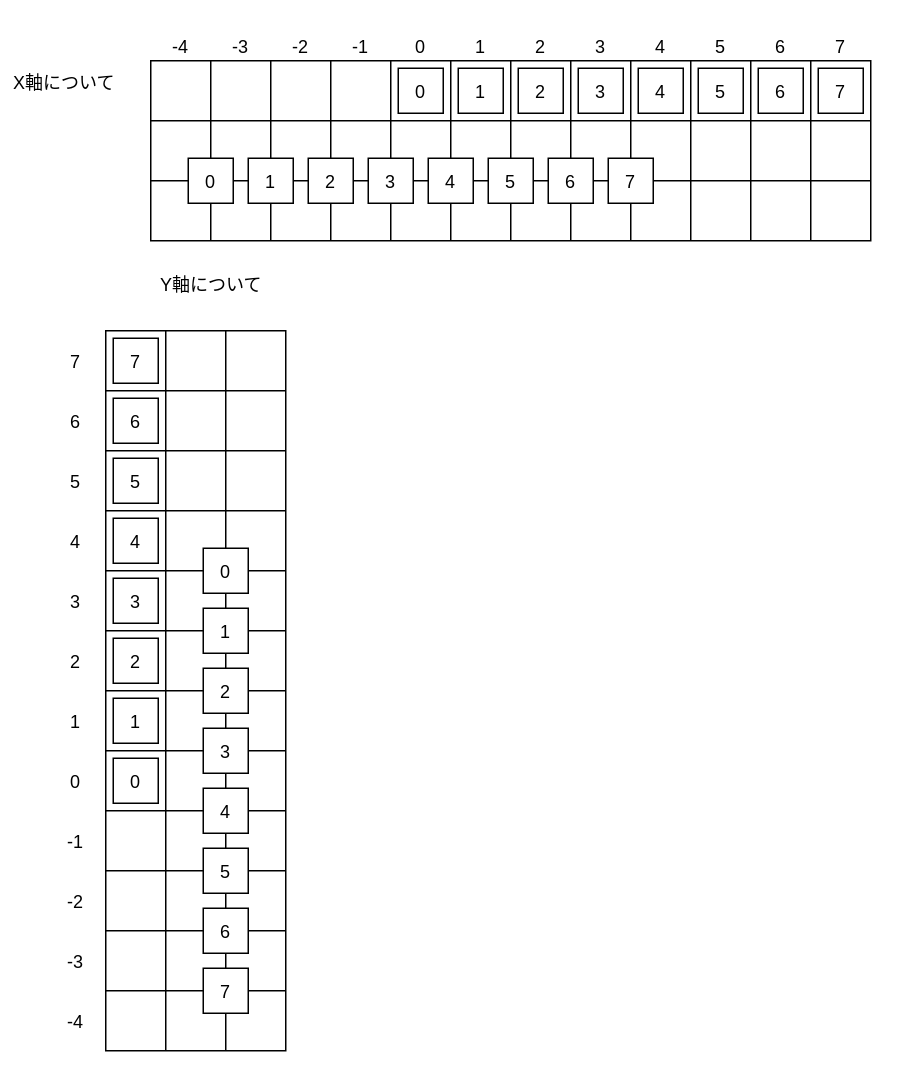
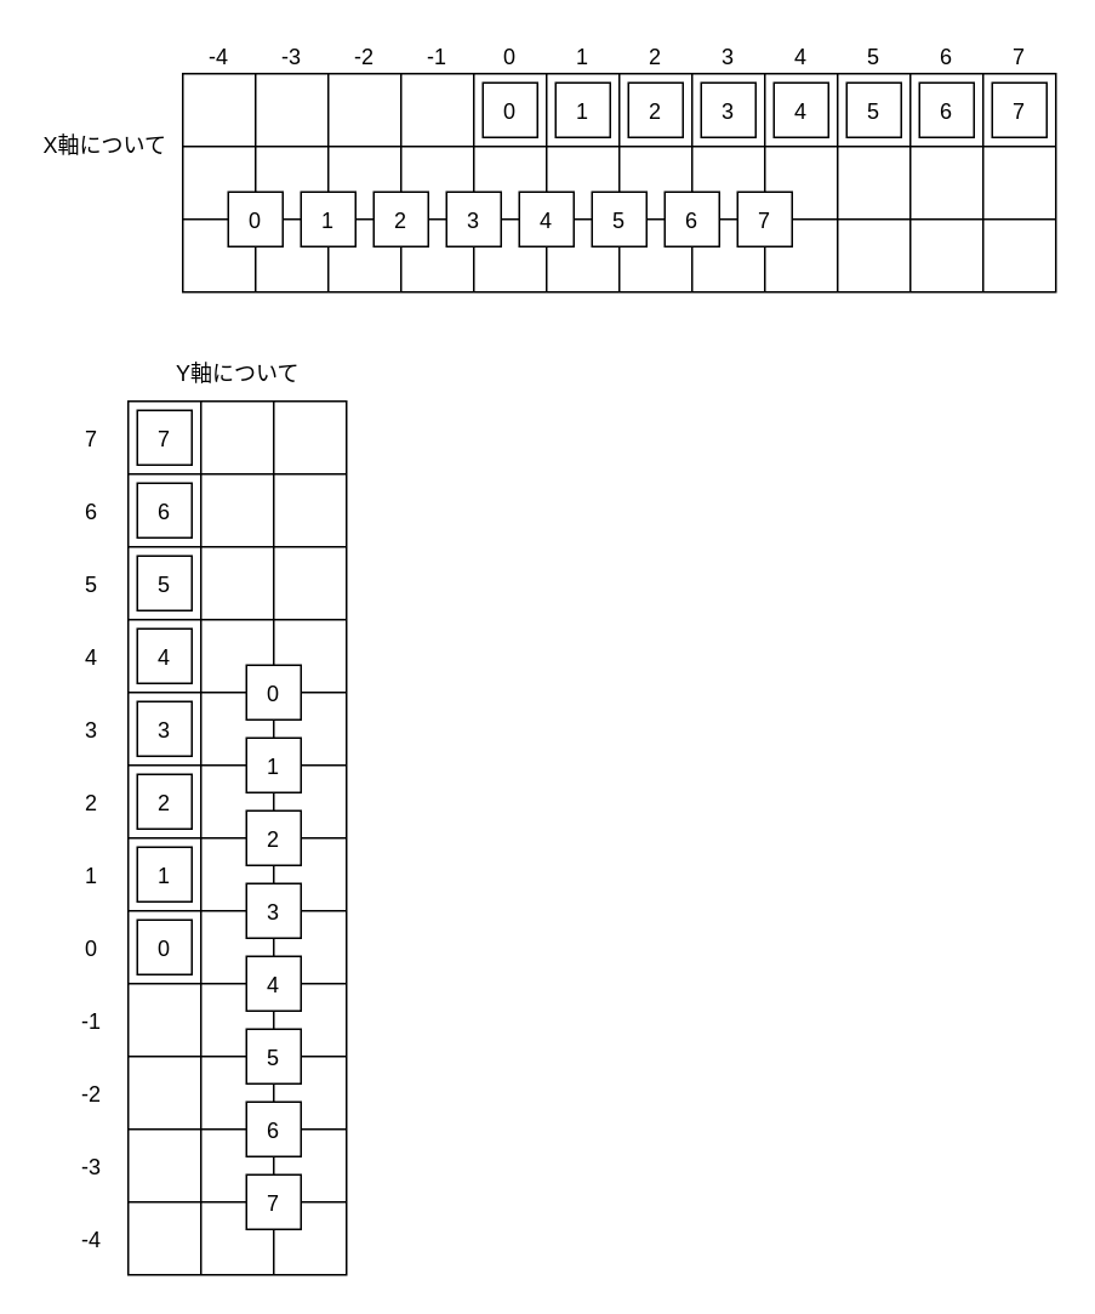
- <mxCell id="147" value="X軸について" style="text;html=1;strokeColor=none;fillColor=none;align=center;verticalAlign=middle;whiteSpace=wrap;rounded=0;" parent="1" vertex="1"><mxGeometry x="5" y="40" width="75" height="30" as="geometry" /></mxCell>
+ <mxCell id="147" value="X軸について" style="text;html=1;strokeColor=none;fillColor=none;align=center;verticalAlign=middle;whiteSpace=wrap;rounded=0;" parent="1" vertex="1"><mxGeometry y="65" width="75" height="30" as="geometry" x="20" /></mxCell>
- <mxCell id="148" value="Y軸について" style="text;html=1;strokeColor=none;fillColor=none;align=center;verticalAlign=middle;whiteSpace=wrap;rounded=0;" parent="1" vertex="1"><mxGeometry x="102.5" y="175" width="75" height="30" as="geometry" /></mxCell>
+ <mxCell id="148" value="Y軸について" style="text;html=1;strokeColor=none;fillColor=none;align=center;verticalAlign=middle;whiteSpace=wrap;rounded=0;" parent="1" vertex="1"><mxGeometry x="92.5" y="190" width="75" height="30" as="geometry" /></mxCell>
